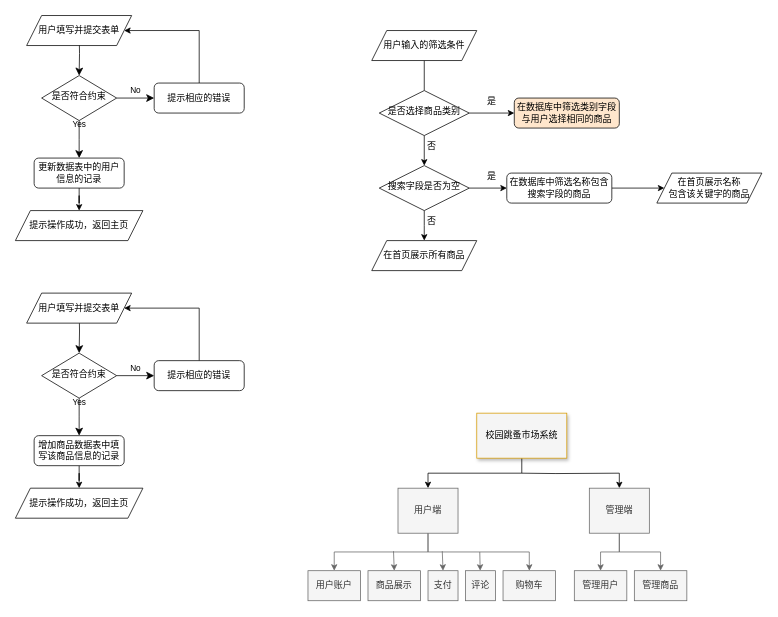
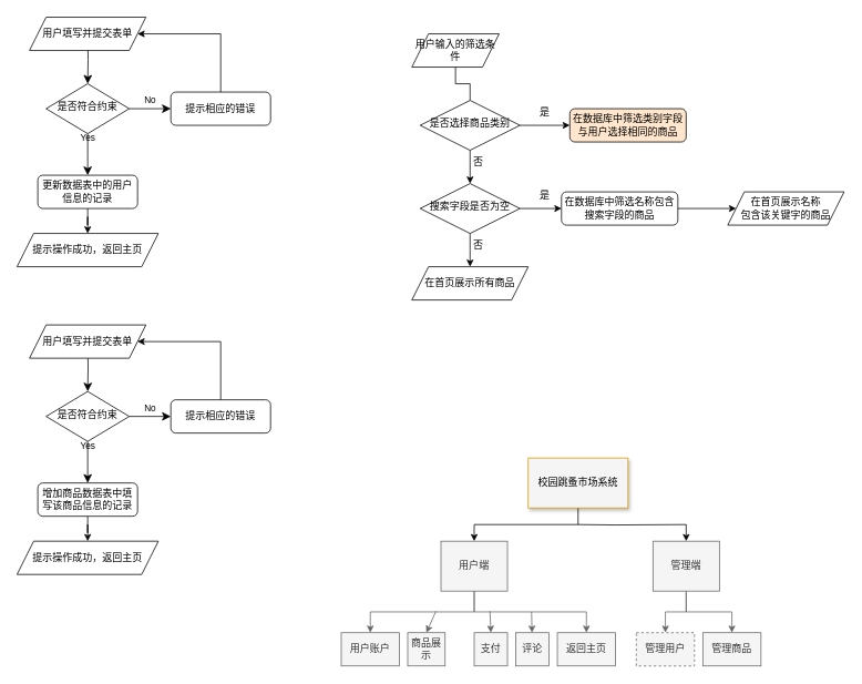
- <mxCell id="24" value="用户输入的筛选条件" style="shape=parallelogram;perimeter=parallelogramPerimeter;whiteSpace=wrap;html=1;fixedSize=1;" parent="1" vertex="1"><mxGeometry x="495" y="40" width="140" height="40" as="geometry" /></mxCell>
+ <mxCell id="24" value="用户输入的筛选条件" style="shape=parallelogram;perimeter=parallelogramPerimeter;whiteSpace=wrap;html=1;fixedSize=1;" parent="1" vertex="1"><mxGeometry x="495" y="40" width="105" height="40" as="geometry" /></mxCell>
- <mxCell id="51" value="商品展示" style="rounded=0;whiteSpace=wrap;html=1;shadow=0;fillColor=#f5f5f5;fontColor=#333333;strokeColor=#666666;" parent="1" vertex="1"><mxGeometry x="490" y="760" width="70" height="40" as="geometry" /></mxCell>
+ <mxCell id="51" value="商品展示" style="rounded=0;whiteSpace=wrap;html=1;shadow=0;fillColor=#f5f5f5;fontColor=#333333;strokeColor=#666666;" parent="1" vertex="1"><mxGeometry x="490" y="760" width="45" height="40" as="geometry" /></mxCell>
- <mxCell id="54" value="购物车" style="rounded=0;whiteSpace=wrap;html=1;shadow=0;fillColor=#f5f5f5;fontColor=#333333;strokeColor=#666666;" parent="1" vertex="1"><mxGeometry x="670" y="760" width="70" height="40" as="geometry" /></mxCell>
+ <mxCell id="54" value="返回主页" style="rounded=0;whiteSpace=wrap;html=1;shadow=0;fillColor=#f5f5f5;fontColor=#333333;strokeColor=#666666;" parent="1" vertex="1"><mxGeometry x="670" y="760" width="70" height="40" as="geometry" /></mxCell>
- <mxCell id="48" value="管理用户" style="rounded=0;whiteSpace=wrap;html=1;shadow=0;fillColor=#f5f5f5;fontColor=#333333;strokeColor=#666666;" parent="1" vertex="1"><mxGeometry x="765" y="760" width="70" height="40" as="geometry" /></mxCell>
+ <mxCell id="48" value="管理用户" style="rounded=0;whiteSpace=wrap;html=1;shadow=0;fillColor=#f5f5f5;fontColor=#333333;strokeColor=#666666;dashed=1;" parent="1" vertex="1"><mxGeometry x="765" y="760" width="70" height="40" as="geometry" /></mxCell>
